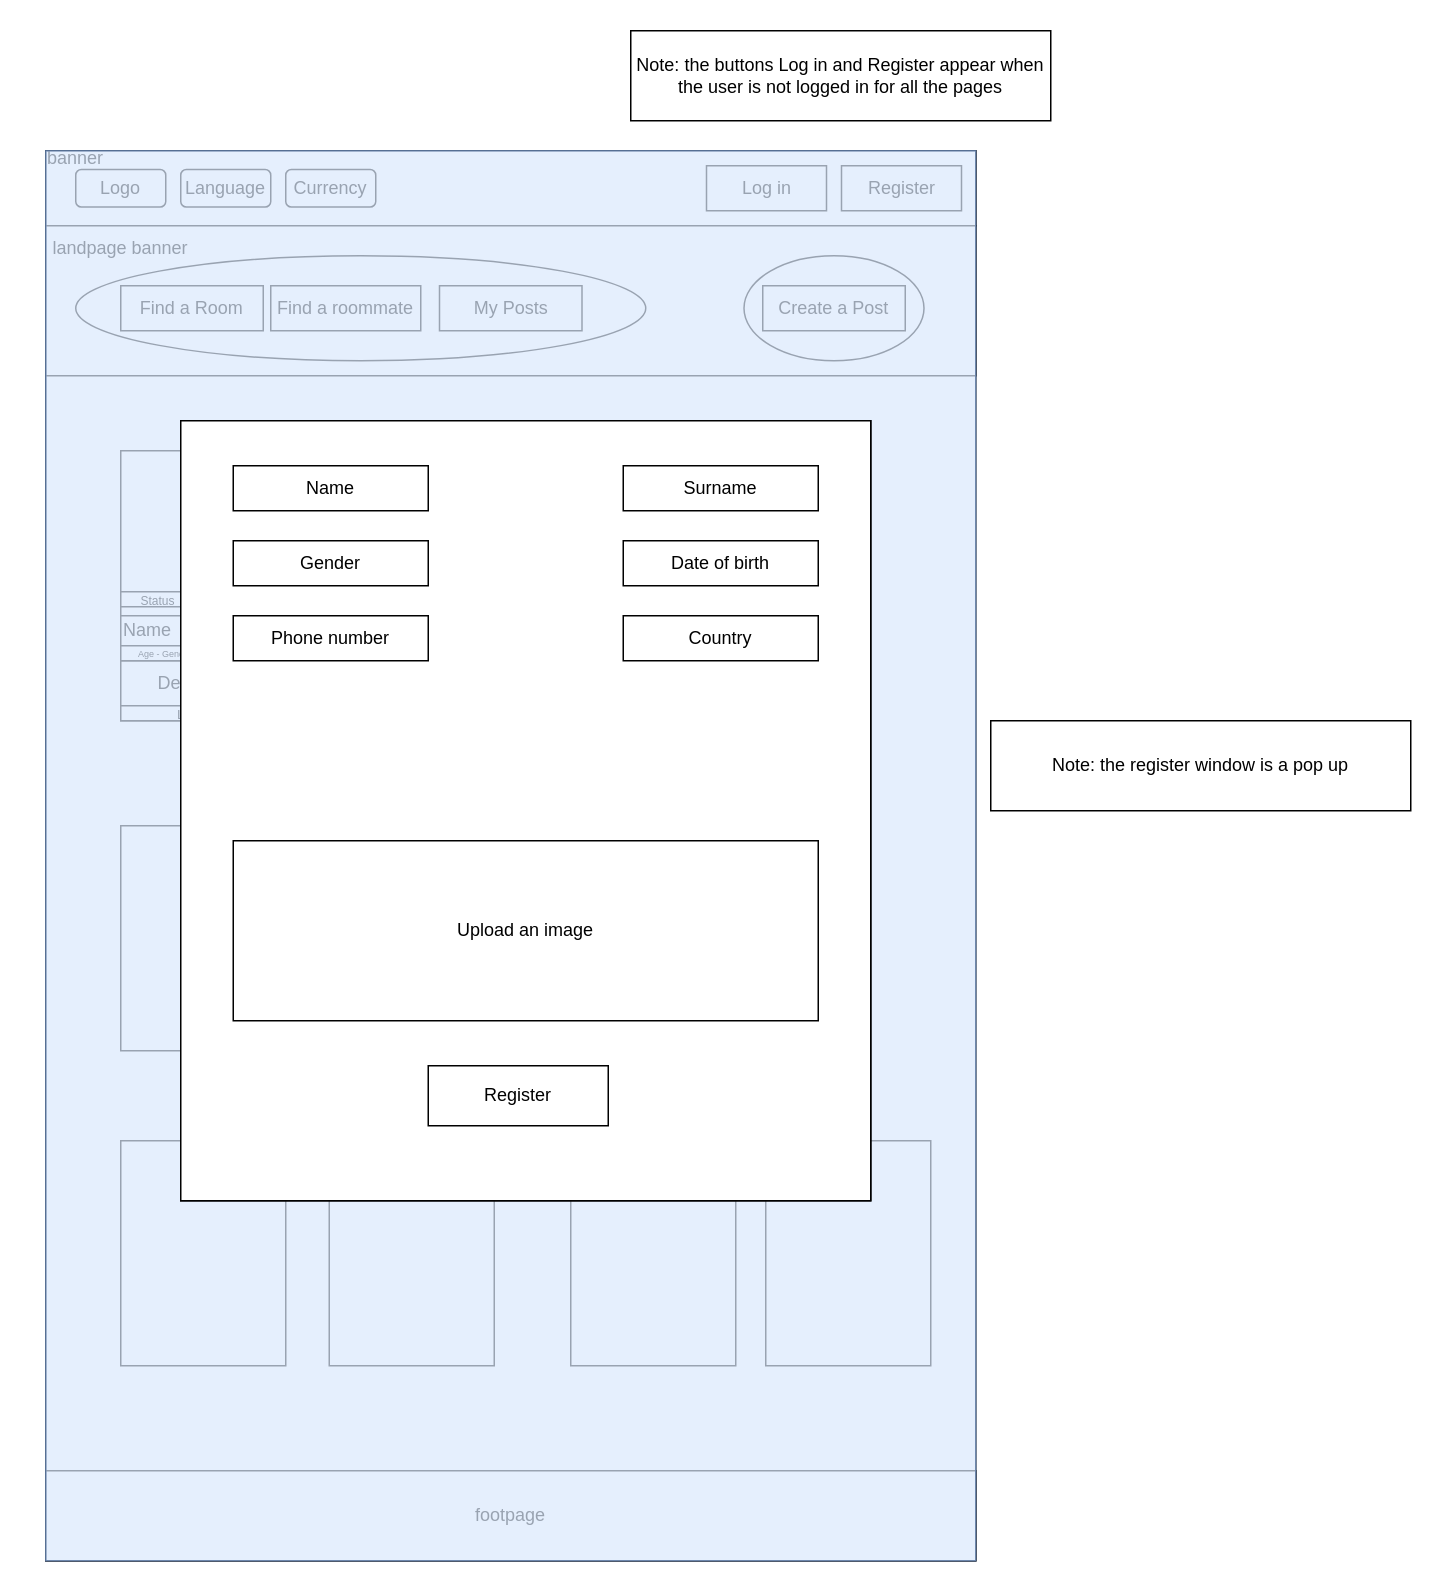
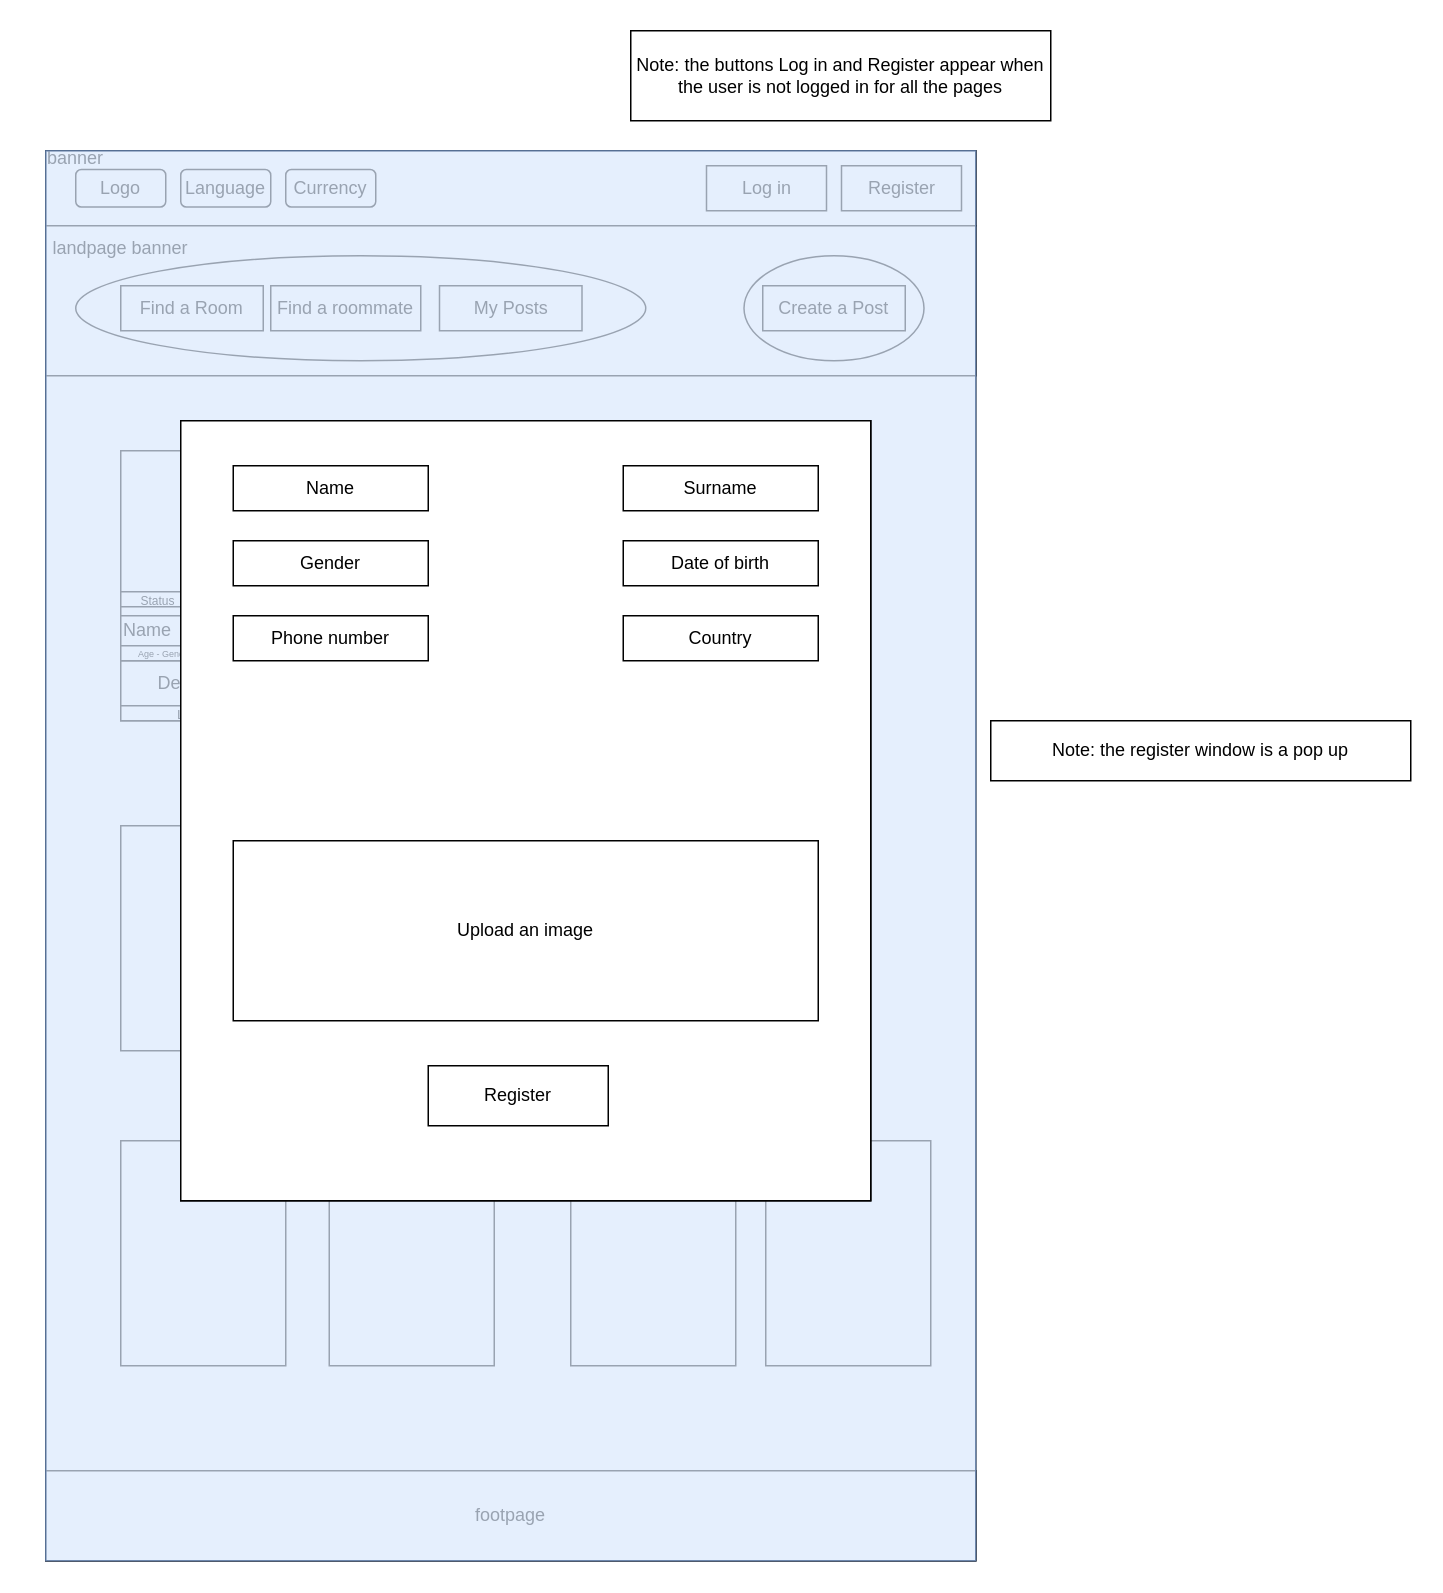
- <mxCell id="33" value="Note: the register window is a pop up" style="rounded=0;whiteSpace=wrap;html=1;" parent="1" vertex="1"><mxGeometry x="660" y="480" width="280" height="60" as="geometry" /></mxCell>
+ <mxCell id="33" value="Note: the register window is a pop up" style="rounded=0;whiteSpace=wrap;html=1;" parent="1" vertex="1"><mxGeometry x="660" y="480" width="280" height="40" as="geometry" /></mxCell>
